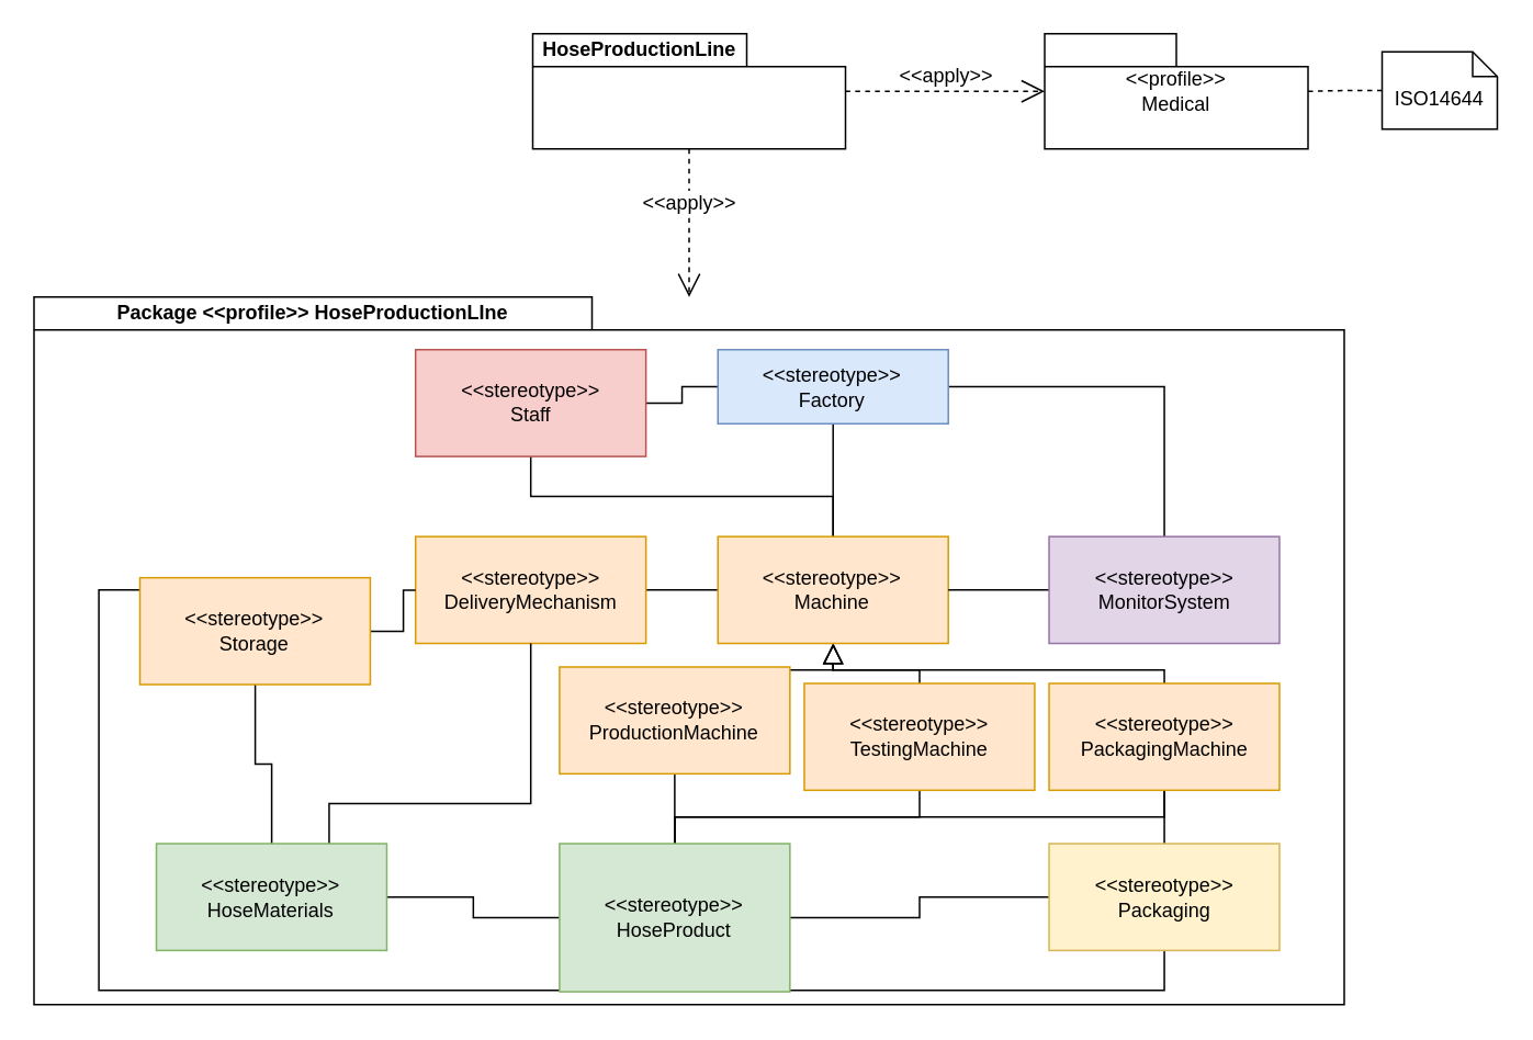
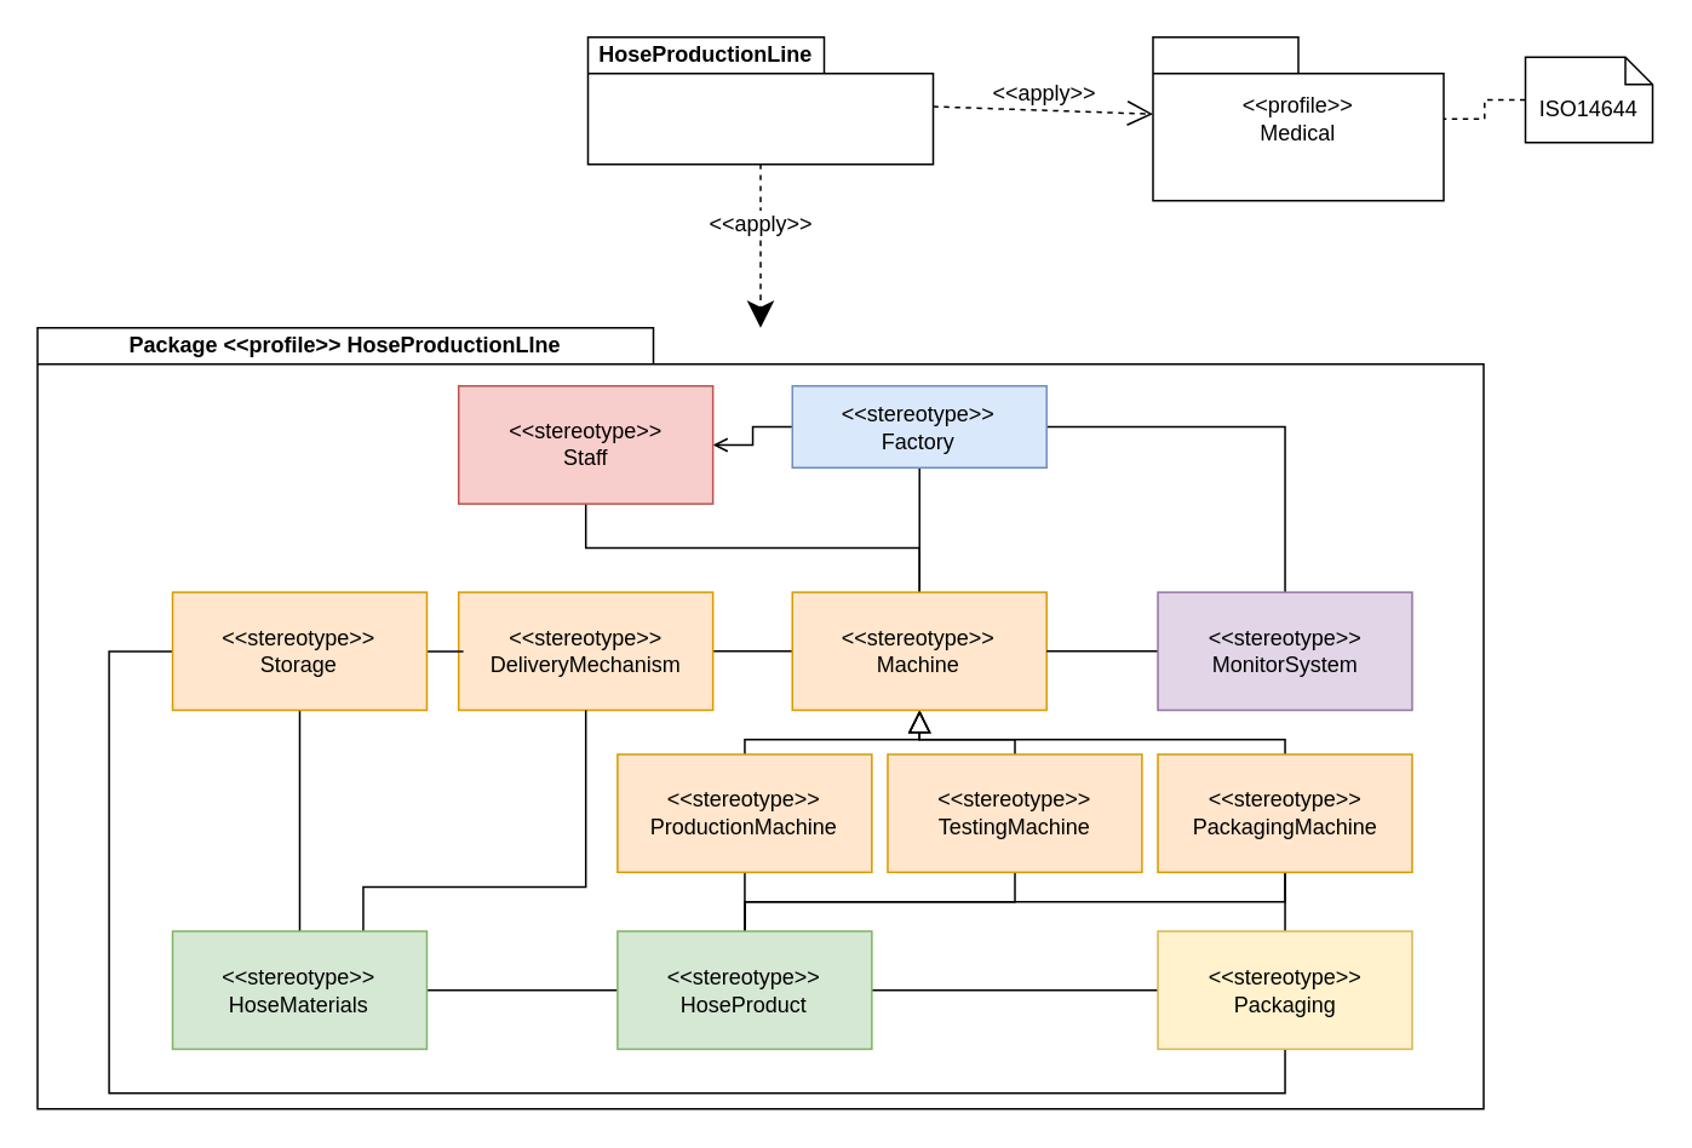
- <mxCell id="39" value="&amp;lt;&amp;lt;profile&amp;gt;&amp;gt;&lt;br&gt;Medical" style="shape=folder;tabWidth=80;tabHeight=20;tabPosition=left;html=1;whiteSpace=wrap;align=center;" parent="1" vertex="1"><mxGeometry x="634" y="20" width="160" height="70" as="geometry" /></mxCell>
+ <mxCell id="39" value="&amp;lt;&amp;lt;profile&amp;gt;&amp;gt;&lt;br&gt;Medical" style="shape=folder;tabWidth=80;tabHeight=20;tabPosition=left;html=1;whiteSpace=wrap;align=center;" parent="1" vertex="1"><mxGeometry x="634" y="20" width="160" height="90" as="geometry" /></mxCell>
- <mxCell id="35" style="edgeStyle=orthogonalEdgeStyle;rounded=0;orthogonalLoop=1;jettySize=auto;html=1;dashed=1;strokeColor=default;align=center;verticalAlign=bottom;fontFamily=Helvetica;fontSize=12;fontColor=default;labelBackgroundColor=default;endArrow=open;endSize=12;curved=1;" parent="1" source="37" target="2" edge="1"><mxGeometry relative="1" as="geometry"><mxPoint x="418" y="180" as="targetPoint" /></mxGeometry></mxCell>
+ <mxCell id="35" style="edgeStyle=orthogonalEdgeStyle;rounded=0;orthogonalLoop=1;jettySize=auto;html=1;dashed=1;strokeColor=default;align=center;verticalAlign=bottom;fontFamily=Helvetica;fontSize=12;fontColor=default;labelBackgroundColor=default;endArrow=classic;endSize=12;curved=1;" parent="1" source="37" target="2" edge="1"><mxGeometry relative="1" as="geometry"><mxPoint x="418" y="180" as="targetPoint" /></mxGeometry></mxCell>
- <mxCell id="4" style="edgeStyle=orthogonalEdgeStyle;rounded=0;orthogonalLoop=1;jettySize=auto;html=1;endArrow=none;startFill=0;" parent="2" source="7" target="9" edge="1"><mxGeometry relative="1" as="geometry" /></mxCell>
+ <mxCell id="4" style="edgeStyle=orthogonalEdgeStyle;rounded=0;orthogonalLoop=1;jettySize=auto;html=1;endArrow=open;startFill=0;" parent="2" source="7" target="9" edge="1"><mxGeometry relative="1" as="geometry" /></mxCell>
- <mxCell id="15" value="&amp;lt;&amp;lt;stereotype&amp;gt;&amp;gt;&lt;br&gt;Storage" style="shape=rect;html=1;whiteSpace=wrap;align=center;fillColor=#ffe6cc;strokeColor=#d79b00;" parent="2" vertex="1"><mxGeometry x="64.352" y="170.585" width="139.956" height="64.906" as="geometry" /></mxCell>
+ <mxCell id="15" value="&amp;lt;&amp;lt;stereotype&amp;gt;&amp;gt;&lt;br&gt;Storage" style="shape=rect;html=1;whiteSpace=wrap;align=center;fillColor=#ffe6cc;strokeColor=#d79b00;" parent="2" vertex="1"><mxGeometry x="74.352" y="145.585" width="139.956" height="64.906" as="geometry" /></mxCell>
- <mxCell id="21" value="&amp;lt;&amp;lt;stereotype&amp;gt;&amp;gt;&lt;br&gt;ProductionMachine" style="shape=rect;html=1;whiteSpace=wrap;align=center;fillColor=#ffe6cc;strokeColor=#d79b00;" parent="2" vertex="1"><mxGeometry x="319.275" y="224.83" width="139.956" height="64.906" as="geometry" /></mxCell>
+ <mxCell id="21" value="&amp;lt;&amp;lt;stereotype&amp;gt;&amp;gt;&lt;br&gt;ProductionMachine" style="shape=rect;html=1;whiteSpace=wrap;align=center;fillColor=#ffe6cc;strokeColor=#d79b00;" parent="2" vertex="1"><mxGeometry x="319.275" y="234.83" width="139.956" height="64.906" as="geometry" /></mxCell>
- <mxCell id="32" value="&amp;lt;&amp;lt;stereotype&amp;gt;&amp;gt;&lt;br&gt;HoseProduct" style="shape=rect;html=1;whiteSpace=wrap;align=center;fillColor=#d5e8d4;strokeColor=#82b366;" parent="2" vertex="1"><mxGeometry x="319.275" y="332.188" width="139.956" height="90" as="geometry" /></mxCell>
+ <mxCell id="32" value="&amp;lt;&amp;lt;stereotype&amp;gt;&amp;gt;&lt;br&gt;HoseProduct" style="shape=rect;html=1;whiteSpace=wrap;align=center;fillColor=#d5e8d4;strokeColor=#82b366;" parent="2" vertex="1"><mxGeometry x="319.275" y="332.188" width="139.956" height="64.906" as="geometry" /></mxCell>
